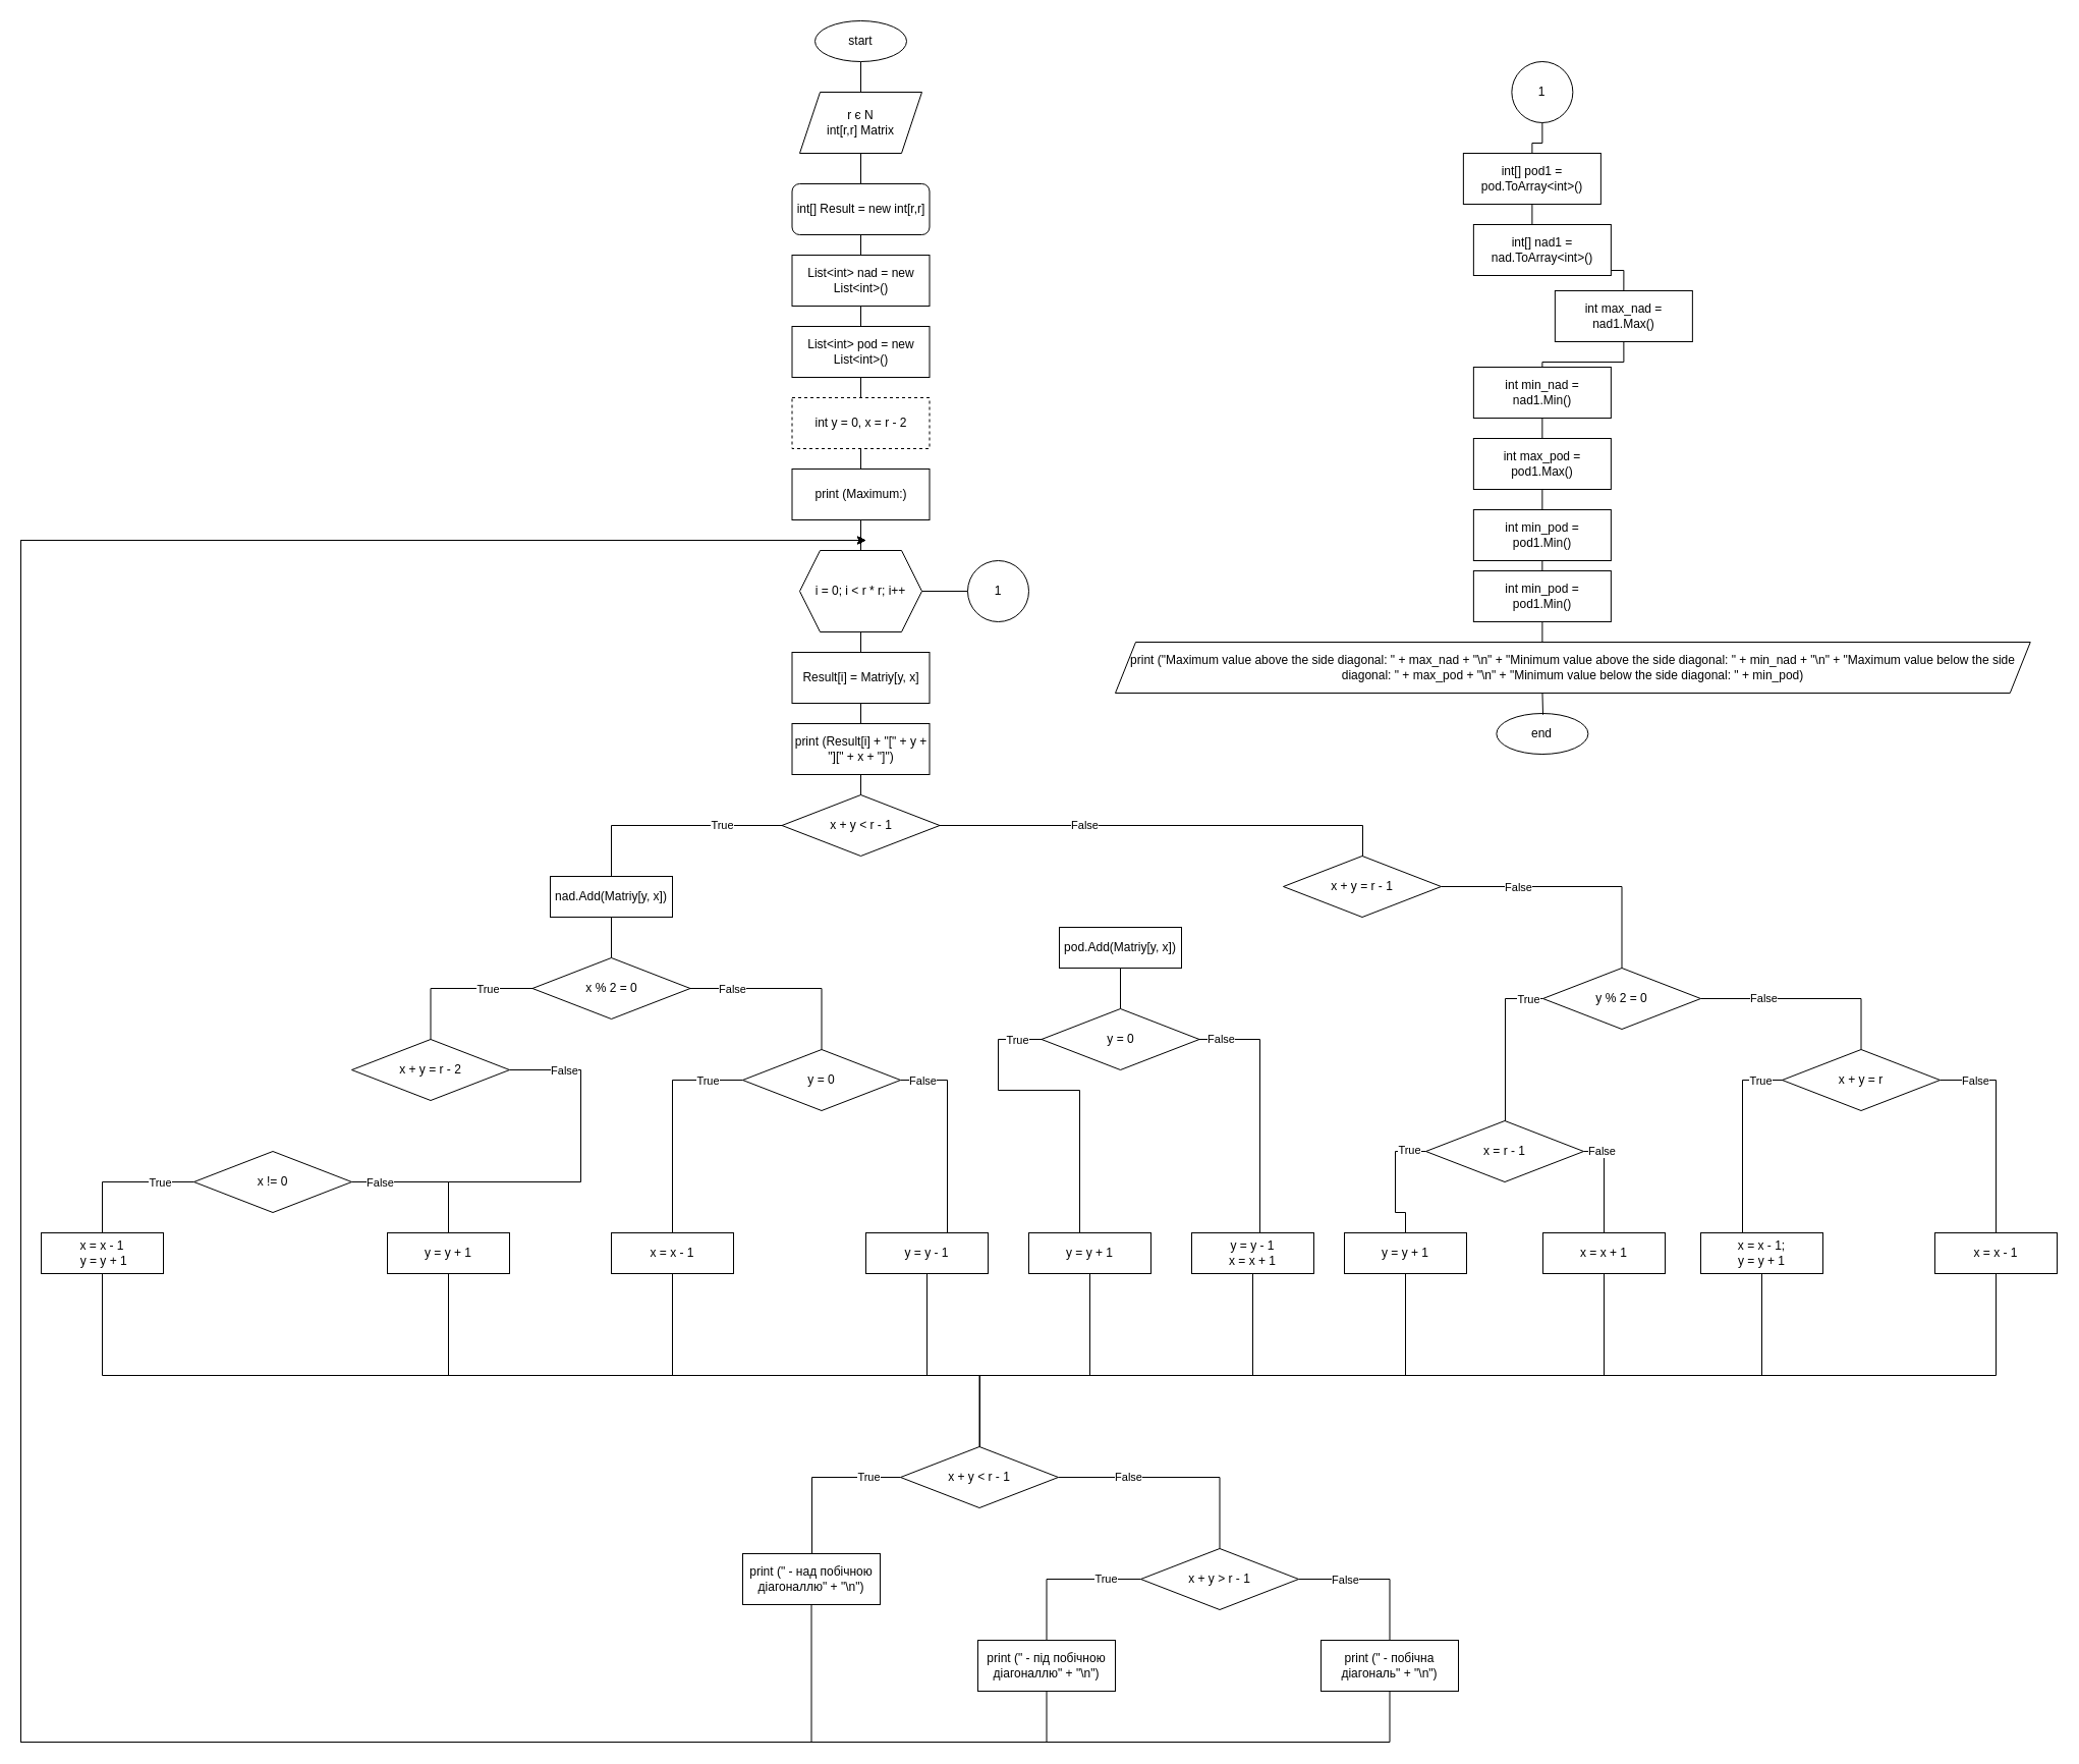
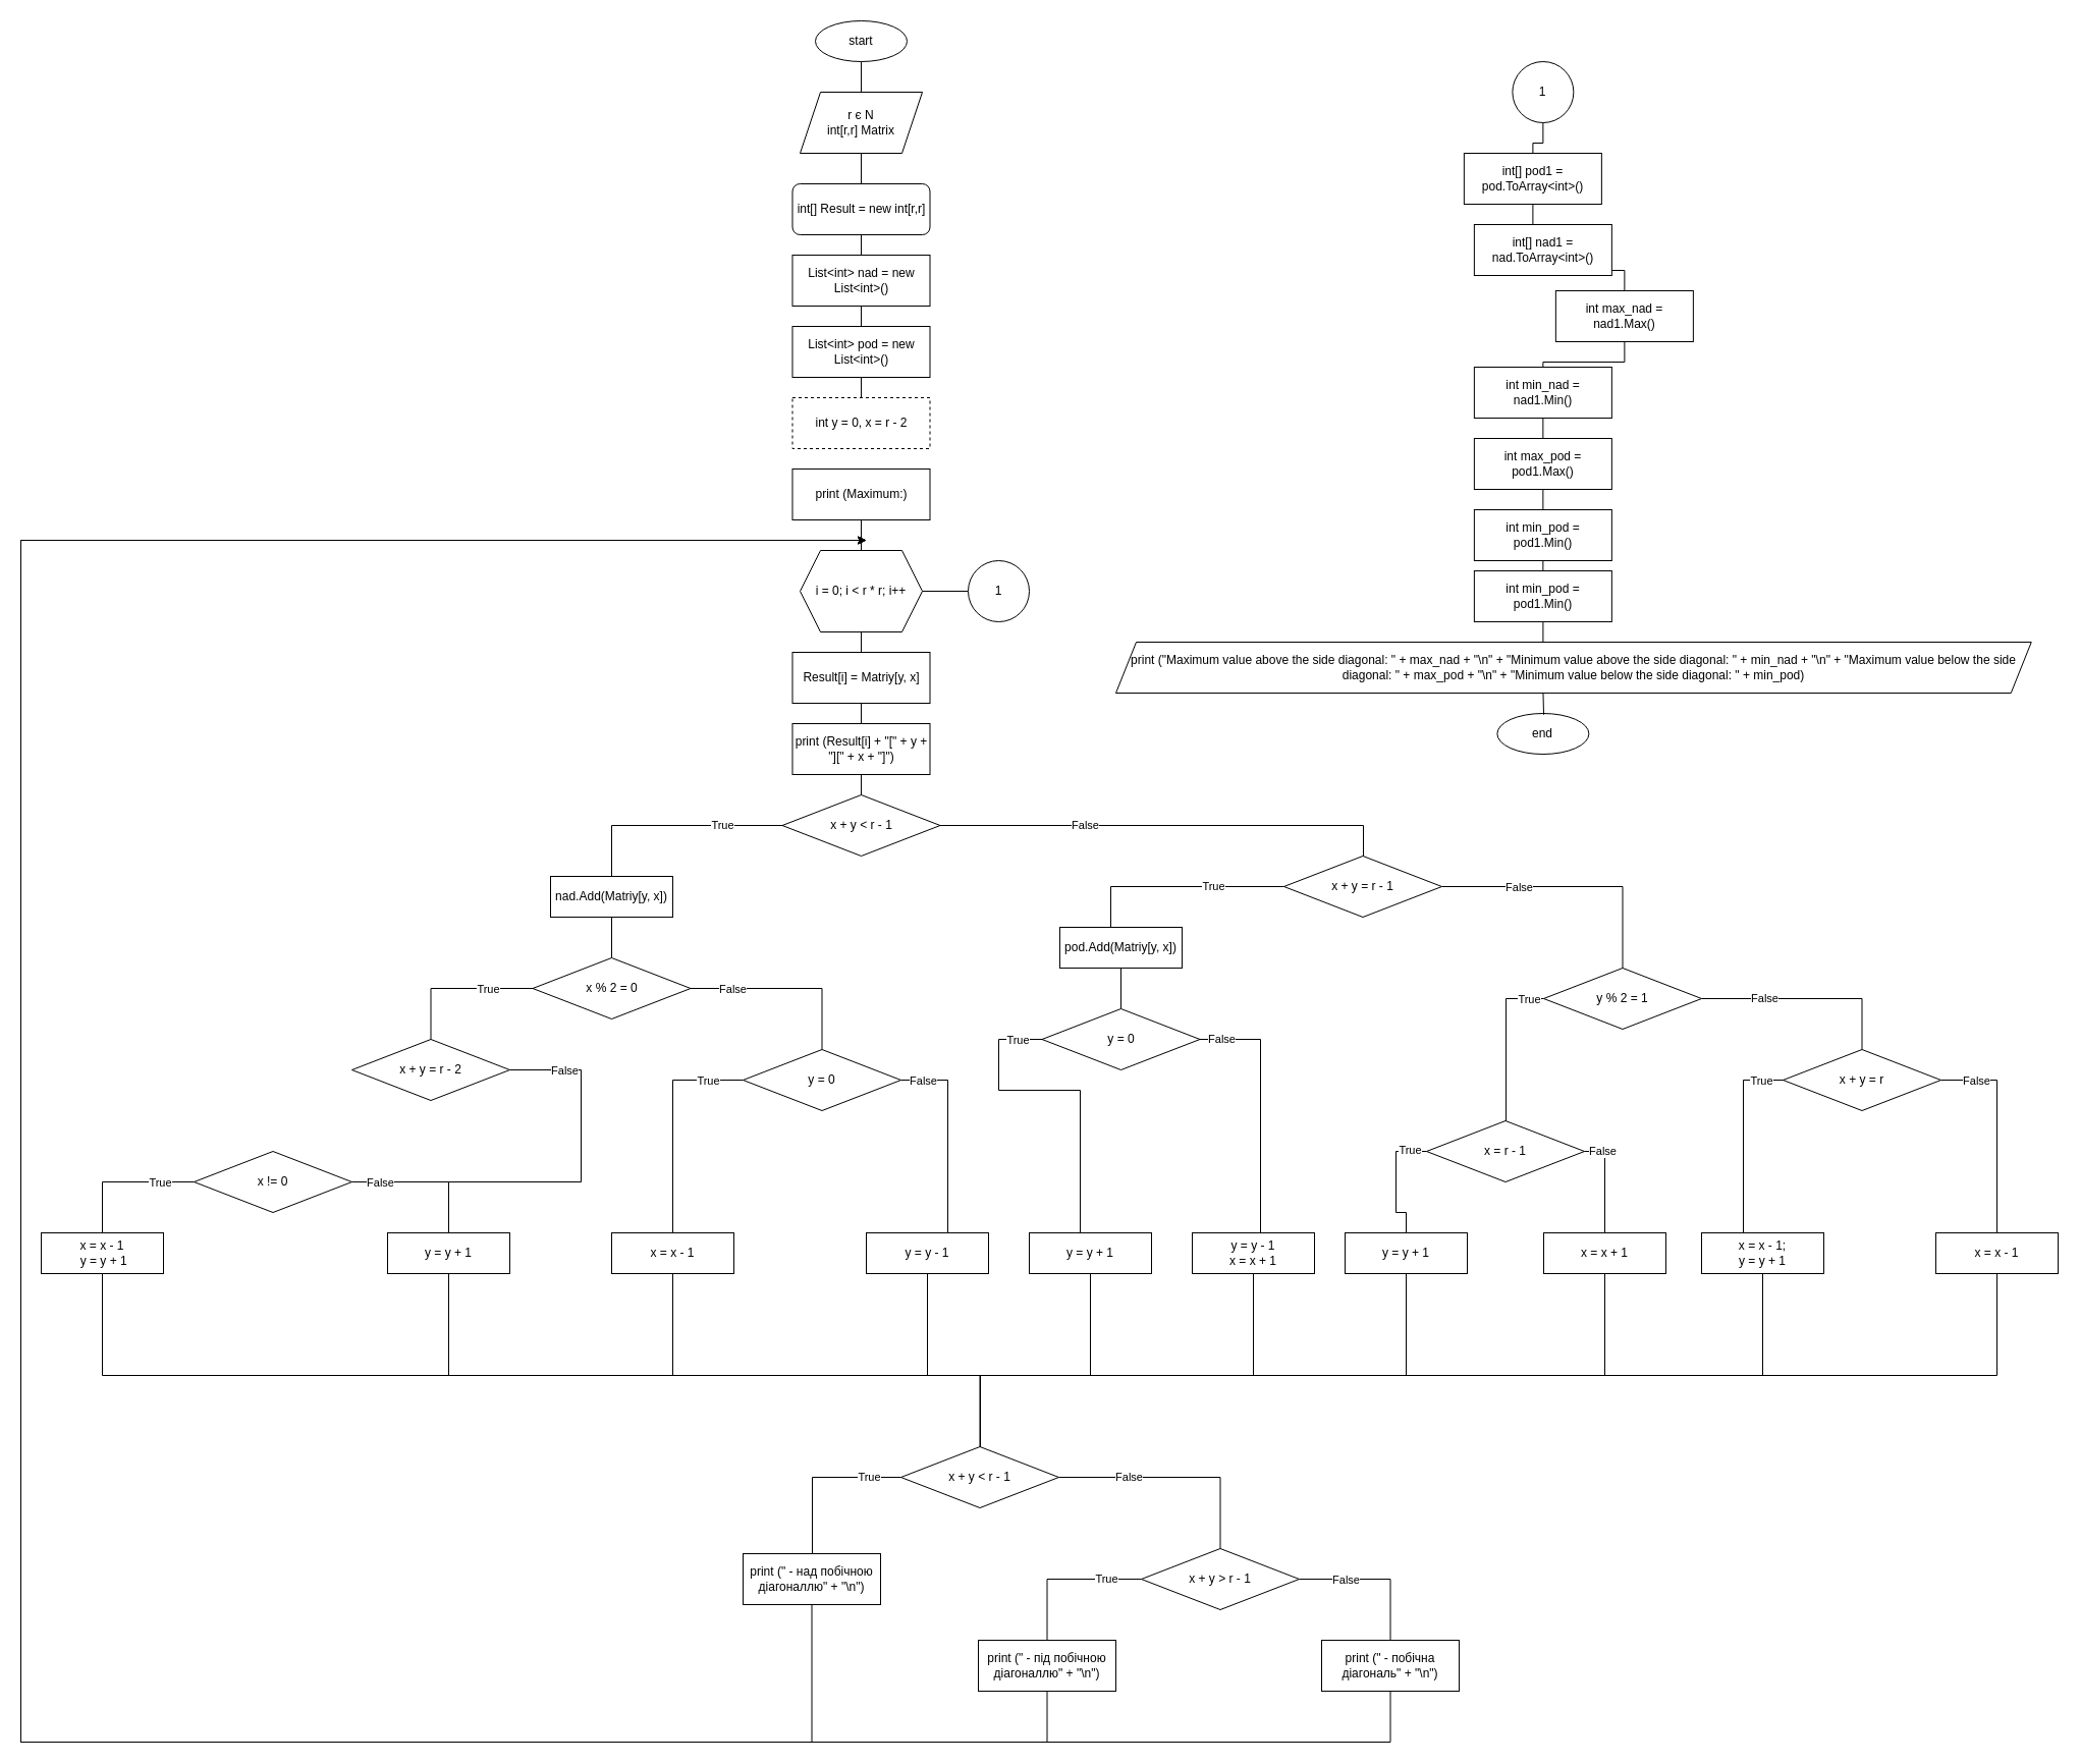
- <mxCell id="12" style="edgeStyle=orthogonalEdgeStyle;rounded=0;orthogonalLoop=1;jettySize=auto;html=1;endArrow=none;endFill=0;" parent="1" source="13" target="15" edge="1"><mxGeometry relative="1" as="geometry" /></mxCell>
+ <mxCell id="56" style="edgeStyle=orthogonalEdgeStyle;rounded=0;orthogonalLoop=1;jettySize=auto;html=1;endArrow=none;endFill=0;entryX=0.5;entryY=0;entryDx=0;entryDy=0;" parent="1" source="60" target="62" edge="1"><mxGeometry relative="1" as="geometry"><Array as="points"><mxPoint x="1090" y="870" /></Array></mxGeometry></mxCell>
+ <mxCell id="57" value="True" style="edgeLabel;html=1;align=center;verticalAlign=middle;resizable=0;points=[];" parent="56" vertex="1" connectable="0"><mxGeometry x="-0.361" y="-1" relative="1" as="geometry"><mxPoint as="offset" /></mxGeometry></mxCell>
- <mxCell id="76" value="y % 2 = 0" style="rhombus;whiteSpace=wrap;html=1;" parent="1" vertex="1"><mxGeometry x="1515" y="950" width="155" height="60" as="geometry" /></mxCell>
+ <mxCell id="76" value="y % 2 = 1" style="rhombus;whiteSpace=wrap;html=1;" parent="1" vertex="1"><mxGeometry x="1515" y="950" width="155" height="60" as="geometry" /></mxCell>
